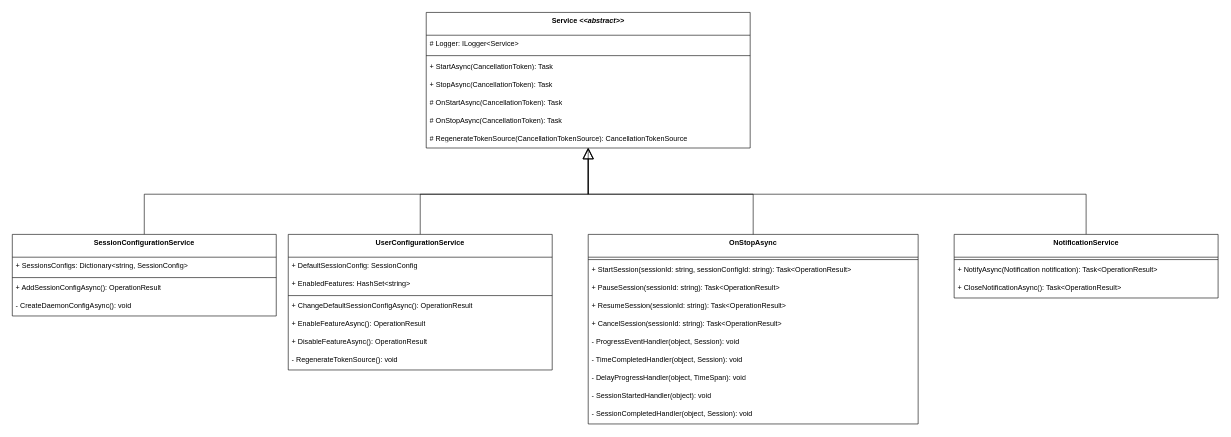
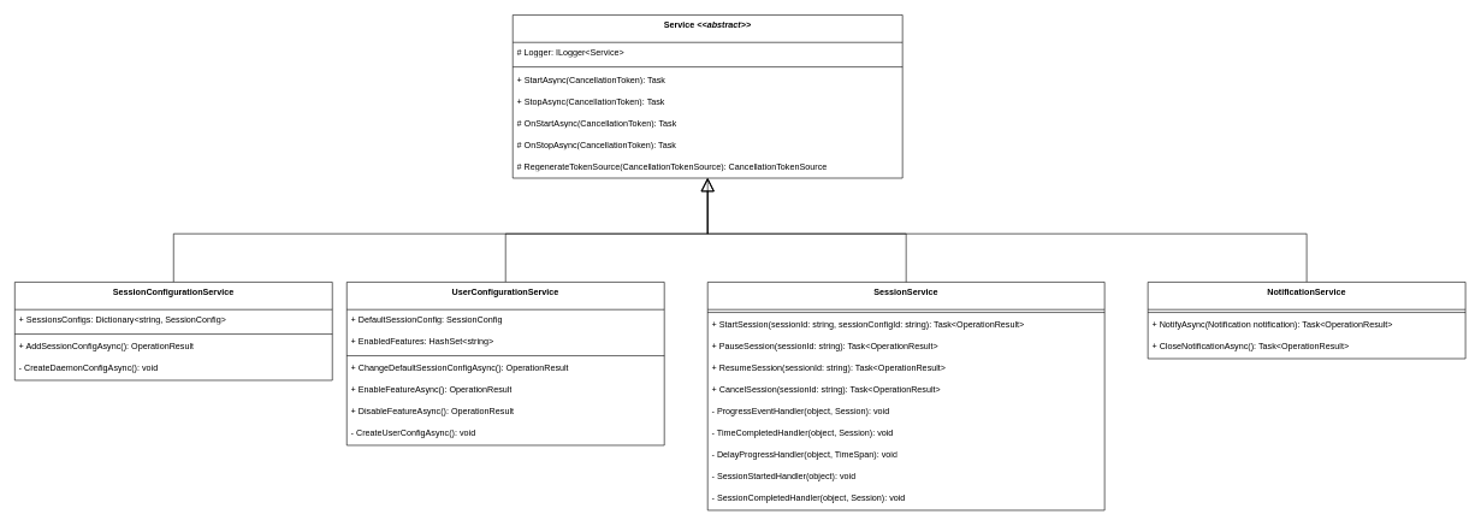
- <mxCell id="10" value="OnStopAsync" style="swimlane;fontStyle=1;align=center;verticalAlign=top;childLayout=stackLayout;horizontal=1;startSize=38;horizontalStack=0;resizeParent=1;resizeParentMax=0;resizeLast=0;collapsible=1;marginBottom=0;whiteSpace=wrap;html=1;autosize=1;" parent="1" vertex="1"><mxGeometry x="980" y="390" width="550" height="316" as="geometry"><mxRectangle x="-790" y="390" width="160" height="30" as="alternateBounds" /></mxGeometry></mxCell>
+ <mxCell id="10" value="SessionService" style="swimlane;fontStyle=1;align=center;verticalAlign=top;childLayout=stackLayout;horizontal=1;startSize=38;horizontalStack=0;resizeParent=1;resizeParentMax=0;resizeLast=0;collapsible=1;marginBottom=0;whiteSpace=wrap;html=1;autosize=1;" parent="1" vertex="1"><mxGeometry x="980" y="390" width="550" height="316" as="geometry"><mxRectangle x="-790" y="390" width="160" height="30" as="alternateBounds" /></mxGeometry></mxCell>
- <mxCell id="35" value="- RegenerateTokenSource(): void" style="text;strokeColor=none;fillColor=none;align=left;verticalAlign=top;spacingLeft=4;spacingRight=4;overflow=hidden;rotatable=0;points=[[0,0.5],[1,0.5]];portConstraint=eastwest;whiteSpace=wrap;html=1;autosize=1;" parent="28" vertex="1"><mxGeometry y="196" width="440" height="30" as="geometry" /></mxCell>
+ <mxCell id="35" value="- CreateUserConfigAsync(): void" style="text;strokeColor=none;fillColor=none;align=left;verticalAlign=top;spacingLeft=4;spacingRight=4;overflow=hidden;rotatable=0;points=[[0,0.5],[1,0.5]];portConstraint=eastwest;whiteSpace=wrap;html=1;autosize=1;" parent="28" vertex="1"><mxGeometry y="196" width="440" height="30" as="geometry" /></mxCell>
